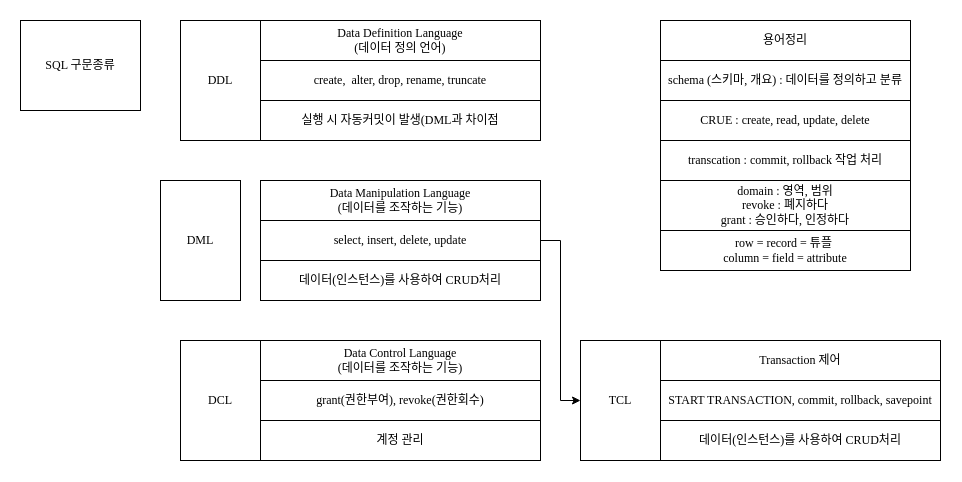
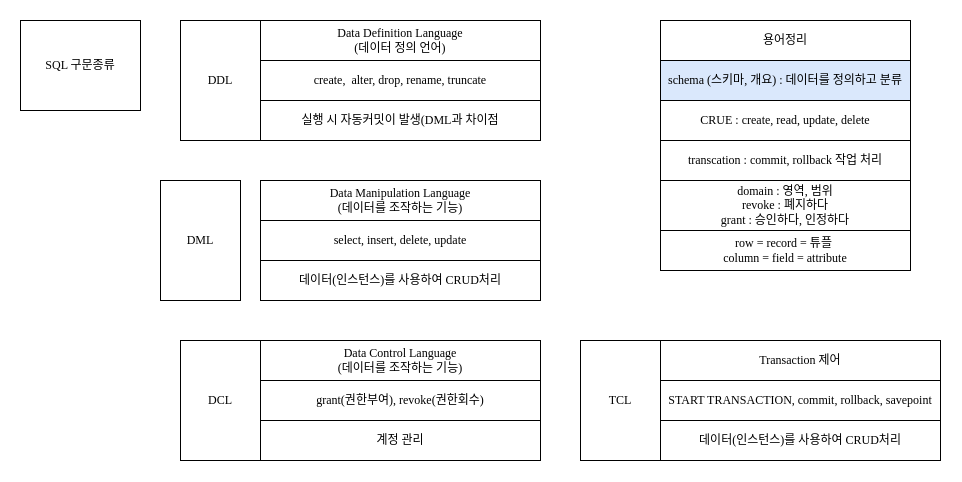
- <mxCell id="7" value="schema (스키마, 개요) : 데이터를 정의하고 분류" style="rounded=0;whiteSpace=wrap;html=1;fontFamily=a고딕14;" parent="1" vertex="1"><mxGeometry x="660" y="60" width="250" height="40" as="geometry" /></mxCell>
+ <mxCell id="7" value="schema (스키마, 개요) : 데이터를 정의하고 분류" style="rounded=0;whiteSpace=wrap;html=1;fontFamily=a고딕14;fillColor=#dae8fc;" parent="1" vertex="1"><mxGeometry x="660" y="60" width="250" height="40" as="geometry" /></mxCell>
- <mxCell id="11" style="edgeStyle=orthogonalEdgeStyle;rounded=0;orthogonalLoop=1;jettySize=auto;html=1;exitX=1;exitY=0.5;exitDx=0;exitDy=0;entryX=0;entryY=0.5;entryDx=0;entryDy=0;" parent="1" source="12" target="20" edge="1"><mxGeometry relative="1" as="geometry"><mxPoint x="580" y="400" as="targetPoint" /></mxGeometry></mxCell>
